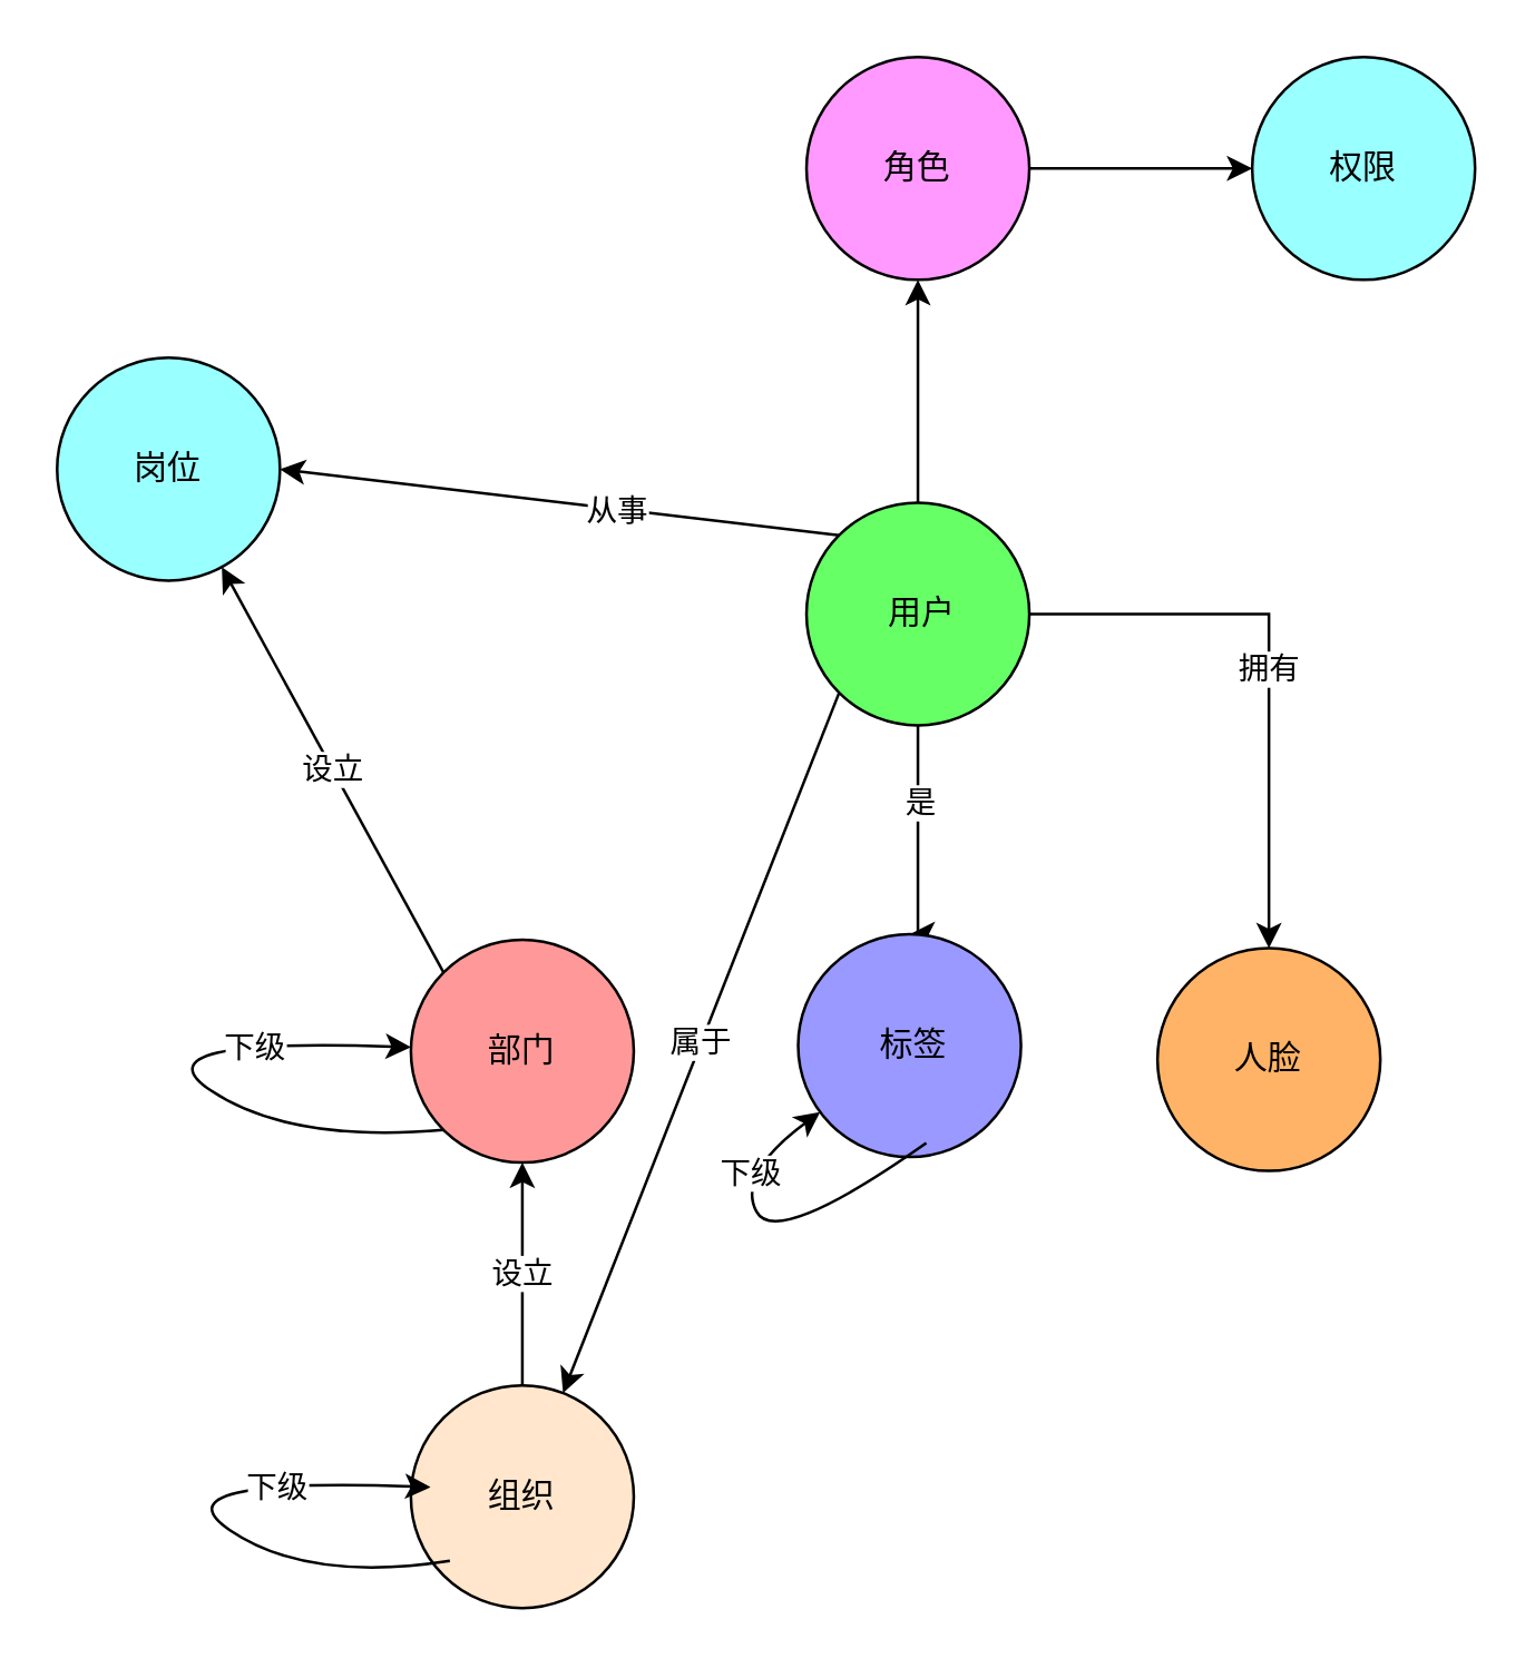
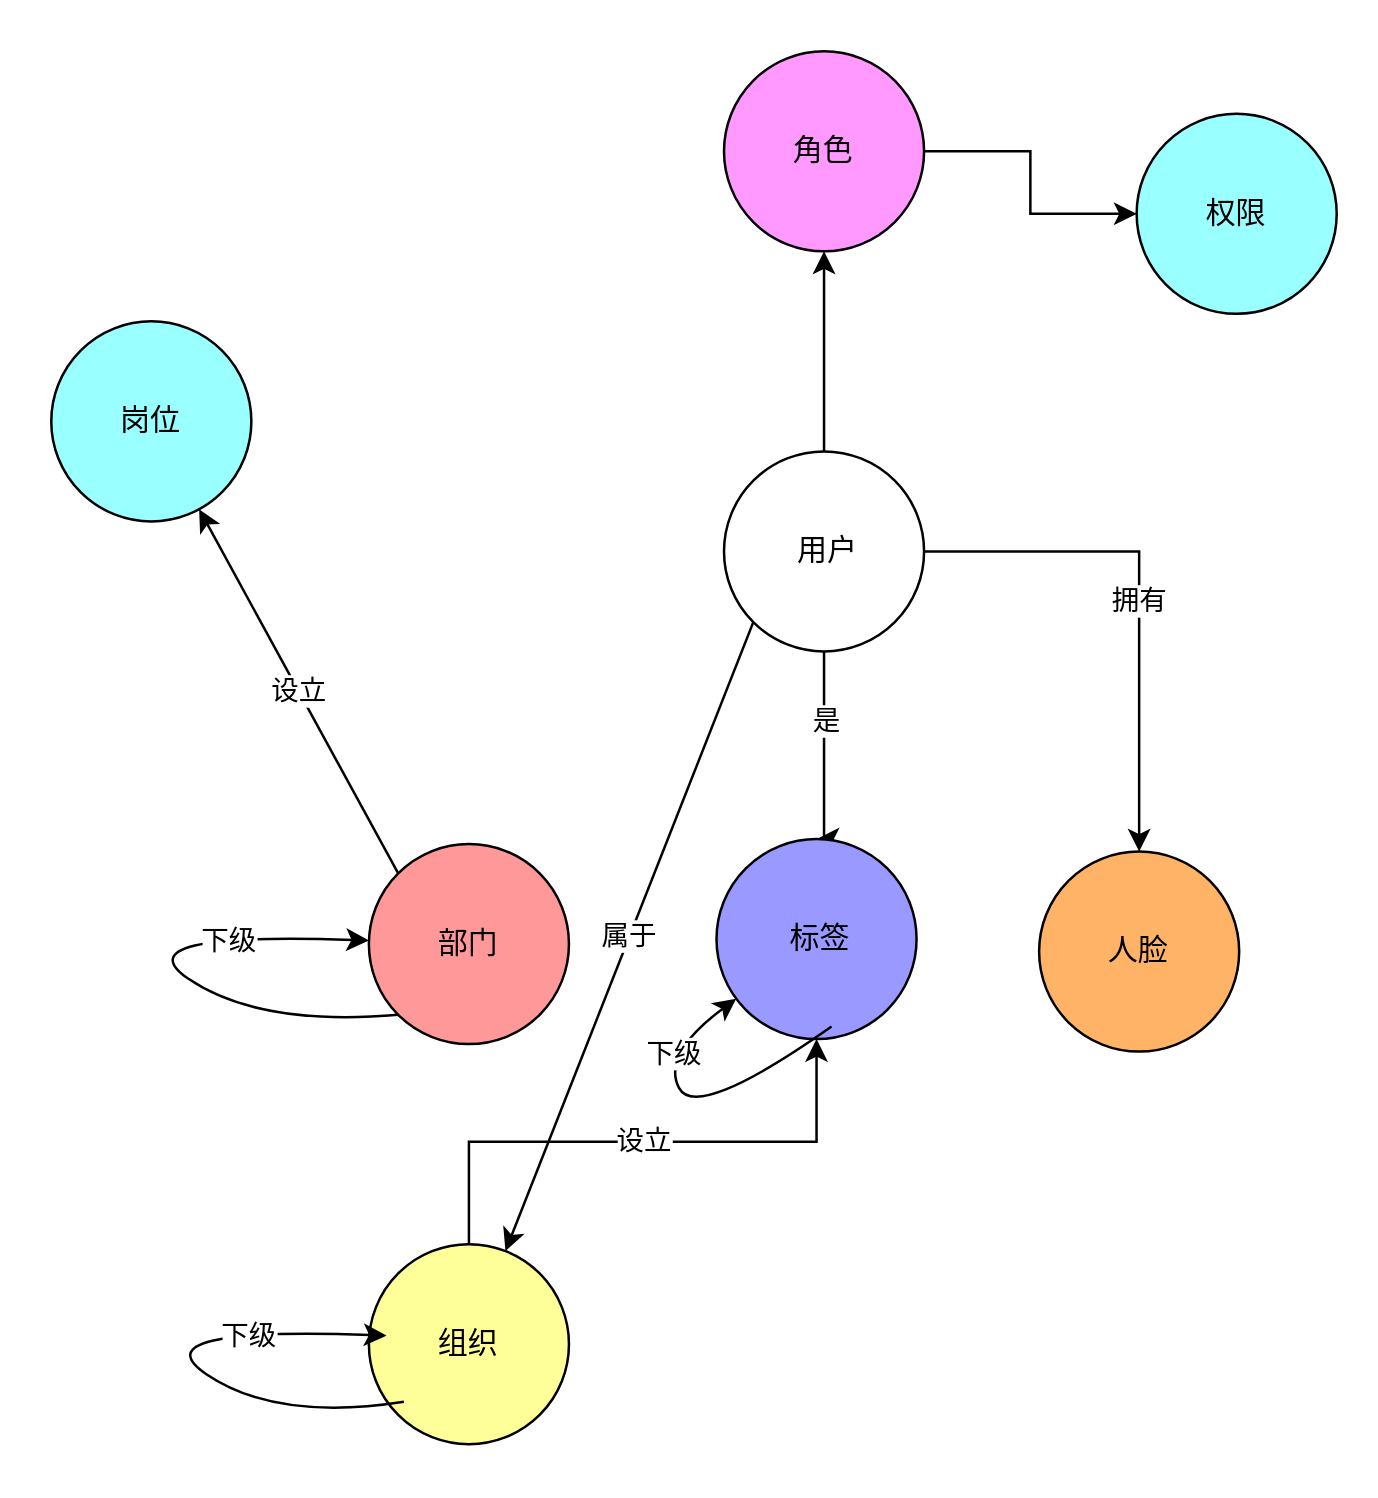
- <mxCell id="17" value="权限" style="ellipse;whiteSpace=wrap;html=1;aspect=fixed;fillColor=#99FFFF;" vertex="1" parent="1"><mxGeometry x="449" y="20" width="80" height="80" as="geometry" /></mxCell>
+ <mxCell id="17" value="权限" style="ellipse;whiteSpace=wrap;html=1;aspect=fixed;fillColor=#99FFFF;" vertex="1" parent="1"><mxGeometry x="454" y="45" width="80" height="80" as="geometry" /></mxCell>
- <mxCell id="20" value="" style="endArrow=classic;html=1;rounded=0;exitX=0;exitY=0;exitDx=0;exitDy=0;entryX=1;entryY=0.5;entryDx=0;entryDy=0;" edge="1" parent="1" source="7" target="18"><mxGeometry width="50" height="50" relative="1" as="geometry"><mxPoint x="161" y="109" as="sourcePoint" /><mxPoint x="211" y="59" as="targetPoint" /></mxGeometry></mxCell>
- <mxCell id="21" value="从事" style="edgeLabel;html=1;align=center;verticalAlign=middle;resizable=0;points=[];" vertex="1" connectable="0" parent="20"><mxGeometry x="-0.196" relative="1" as="geometry"><mxPoint as="offset" /></mxGeometry></mxCell>
- <mxCell id="7" value="&amp;nbsp;用户" style="ellipse;whiteSpace=wrap;html=1;aspect=fixed;fillColor=#66FF66;" vertex="1" parent="1"><mxGeometry x="289" y="180" width="80" height="80" as="geometry" /></mxCell>
+ <mxCell id="7" value="&amp;nbsp;用户" style="ellipse;whiteSpace=wrap;html=1;aspect=fixed;fillColor=#ffffff;" vertex="1" parent="1"><mxGeometry x="289" y="180" width="80" height="80" as="geometry" /></mxCell>
- <mxCell id="10" value="设立" style="edgeStyle=orthogonalEdgeStyle;rounded=0;orthogonalLoop=1;jettySize=auto;html=1;entryX=0.5;entryY=1;entryDx=0;entryDy=0;exitX=0.5;exitY=0;exitDx=0;exitDy=0;" edge="1" parent="1" source="12" target="11"><mxGeometry relative="1" as="geometry"><mxPoint x="247" y="491" as="sourcePoint" /></mxGeometry></mxCell>
+ <mxCell id="10" value="设立" style="edgeStyle=orthogonalEdgeStyle;rounded=0;orthogonalLoop=1;jettySize=auto;html=1;exitX=0.5;exitY=0;exitDx=0;exitDy=0;" edge="1" parent="1" source="12" target="9"><mxGeometry relative="1" as="geometry"><mxPoint x="247" y="491" as="sourcePoint" /></mxGeometry></mxCell>
- <mxCell id="12" value="组织" style="ellipse;whiteSpace=wrap;html=1;aspect=fixed;fillColor=#ffe6cc;" vertex="1" parent="1"><mxGeometry x="147" y="497" width="80" height="80" as="geometry" /></mxCell>
+ <mxCell id="12" value="组织" style="ellipse;whiteSpace=wrap;html=1;aspect=fixed;fillColor=#FFFF99;" vertex="1" parent="1"><mxGeometry x="147" y="497" width="80" height="80" as="geometry" /></mxCell>
